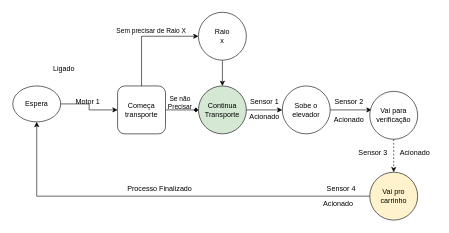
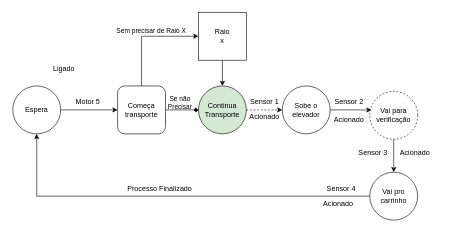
- <mxCell id="26" value="Raio&lt;br&gt;x" style="ellipse;whiteSpace=wrap;html=1;aspect=fixed;" vertex="1" parent="1"><mxGeometry x="330" y="20" width="80" height="80" as="geometry" /></mxCell>
+ <mxCell id="26" value="Raio&lt;br&gt;x" style="whiteSpace=wrap;html=1;aspect=fixed;rounded=0;" vertex="1" parent="1"><mxGeometry x="330" y="20" width="80" height="80" as="geometry" /></mxCell>
- <mxCell id="10" value="Motor 1" style="text;html=1;resizable=0;autosize=1;align=center;verticalAlign=middle;points=[];fillColor=none;strokeColor=none;rounded=0;fontSize=12;" vertex="1" parent="1"><mxGeometry x="115" y="155" width="60" height="30" as="geometry" /></mxCell>
+ <mxCell id="10" value="Motor 5" style="text;html=1;resizable=0;autosize=1;align=center;verticalAlign=middle;points=[];fillColor=none;strokeColor=none;rounded=0;fontSize=12;" vertex="1" parent="1"><mxGeometry x="115" y="155" width="60" height="30" as="geometry" /></mxCell>
- <mxCell id="3" value="Espera" style="ellipse;whiteSpace=wrap;html=1;aspect=fixed;" vertex="1" parent="1"><mxGeometry x="20" y="143" width="80" height="60" as="geometry" /></mxCell>
+ <mxCell id="3" value="Espera" style="ellipse;whiteSpace=wrap;html=1;aspect=fixed;" vertex="1" parent="1"><mxGeometry x="20" y="143" width="80" height="80" as="geometry" /></mxCell>
- <mxCell id="27" style="edgeStyle=orthogonalEdgeStyle;rounded=0;orthogonalLoop=1;jettySize=auto;html=1;entryX=0;entryY=0.5;entryDx=0;entryDy=0;" edge="1" parent="1" source="28" target="9"><mxGeometry relative="1" as="geometry" /></mxCell>
+ <mxCell id="27" style="edgeStyle=orthogonalEdgeStyle;rounded=0;orthogonalLoop=1;jettySize=auto;html=1;entryX=0;entryY=0.5;entryDx=0;entryDy=0;dashed=1;" edge="1" parent="1" source="28" target="9"><mxGeometry relative="1" as="geometry" /></mxCell>
- <mxCell id="14" value="Vai para verificação" style="ellipse;whiteSpace=wrap;html=1;aspect=fixed;" vertex="1" parent="1"><mxGeometry x="616" y="152" width="80" height="80" as="geometry" /></mxCell>
+ <mxCell id="14" value="Vai para verificação" style="ellipse;whiteSpace=wrap;html=1;aspect=fixed;dashed=1;" vertex="1" parent="1"><mxGeometry x="616" y="152" width="80" height="80" as="geometry" /></mxCell>
- <mxCell id="17" style="edgeStyle=orthogonalEdgeStyle;rounded=0;orthogonalLoop=1;jettySize=auto;html=1;exitX=0.5;exitY=1;exitDx=0;exitDy=0;entryX=0.5;entryY=0;entryDx=0;entryDy=0;dashed=1;" edge="1" parent="1" target="19" source="14"><mxGeometry relative="1" as="geometry"><mxPoint x="528" y="311" as="sourcePoint" /></mxGeometry></mxCell>
+ <mxCell id="17" style="edgeStyle=orthogonalEdgeStyle;rounded=0;orthogonalLoop=1;jettySize=auto;html=1;exitX=0.5;exitY=1;exitDx=0;exitDy=0;entryX=0.5;entryY=0;entryDx=0;entryDy=0;" edge="1" parent="1" target="19" source="14"><mxGeometry relative="1" as="geometry"><mxPoint x="528" y="311" as="sourcePoint" /></mxGeometry></mxCell>
- <mxCell id="19" value="Vai pro carrinho" style="ellipse;whiteSpace=wrap;html=1;aspect=fixed;fillColor=#fff2cc;" vertex="1" parent="1"><mxGeometry x="616" y="287" width="80" height="80" as="geometry" /></mxCell>
+ <mxCell id="19" value="Vai pro carrinho" style="ellipse;whiteSpace=wrap;html=1;aspect=fixed;" vertex="1" parent="1"><mxGeometry x="616" y="287" width="80" height="80" as="geometry" /></mxCell>
